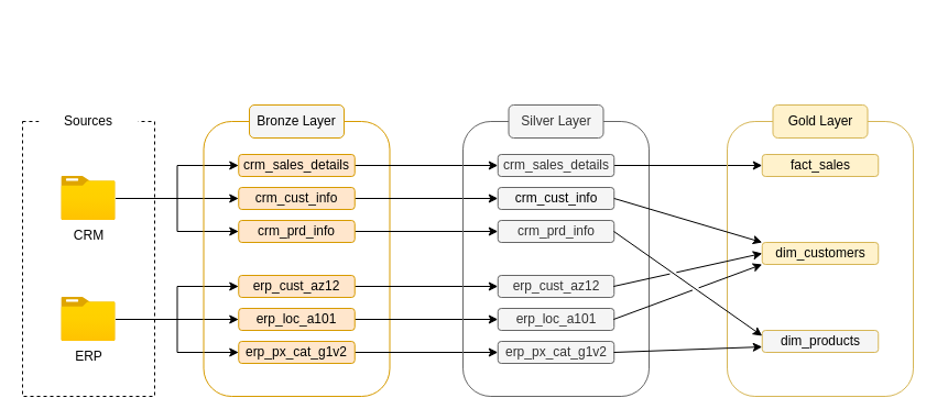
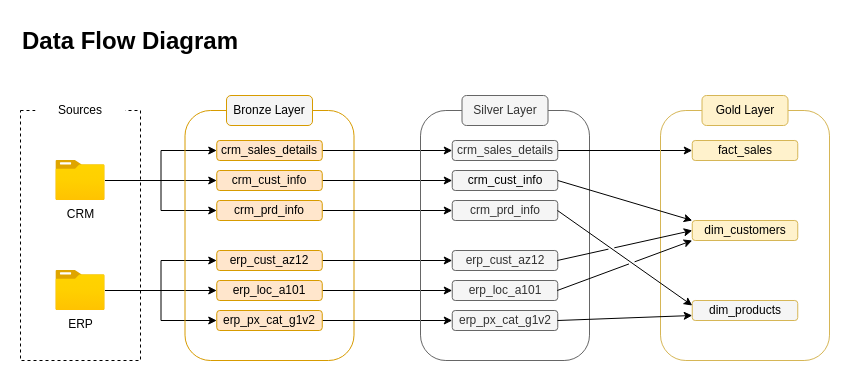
+ <mxCell id="40" value="&lt;h1 style=&quot;margin-top: 0px;&quot;&gt;Data Flow Diagram&lt;/h1&gt;" style="text;html=1;whiteSpace=wrap;overflow=hidden;rounded=0;" vertex="1" parent="1"><mxGeometry x="20" y="20" width="400" height="40" as="geometry" /></mxCell>
